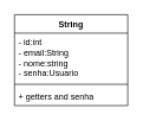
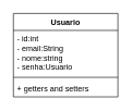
- <mxCell id="2" value="String" style="swimlane;fontStyle=1;align=center;verticalAlign=top;childLayout=stackLayout;horizontal=1;startSize=26;horizontalStack=0;resizeParent=1;resizeParentMax=0;resizeLast=0;collapsible=1;marginBottom=0;whiteSpace=wrap;html=1;" vertex="1" parent="1"><mxGeometry x="20" y="20" width="160" height="128" as="geometry" /></mxCell>
+ <mxCell id="2" value="Usuario" style="swimlane;fontStyle=1;align=center;verticalAlign=top;childLayout=stackLayout;horizontal=1;startSize=26;horizontalStack=0;resizeParent=1;resizeParentMax=0;resizeLast=0;collapsible=1;marginBottom=0;whiteSpace=wrap;html=1;" vertex="1" parent="1"><mxGeometry x="20" y="20" width="160" height="128" as="geometry" /></mxCell>
- <mxCell id="5" value="+ getters and senha" style="text;strokeColor=none;fillColor=none;align=left;verticalAlign=top;spacingLeft=4;spacingRight=4;overflow=hidden;rotatable=0;points=[[0,0.5],[1,0.5]];portConstraint=eastwest;whiteSpace=wrap;html=1;" vertex="1" parent="2"><mxGeometry y="102" width="160" height="26" as="geometry" /></mxCell>
+ <mxCell id="5" value="+ getters and setters" style="text;strokeColor=none;fillColor=none;align=left;verticalAlign=top;spacingLeft=4;spacingRight=4;overflow=hidden;rotatable=0;points=[[0,0.5],[1,0.5]];portConstraint=eastwest;whiteSpace=wrap;html=1;" vertex="1" parent="2"><mxGeometry y="102" width="160" height="26" as="geometry" /></mxCell>
